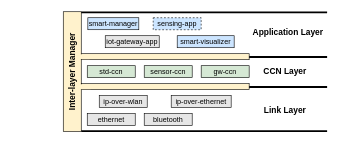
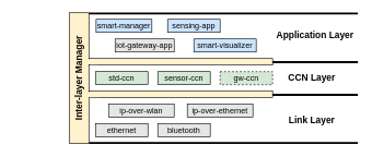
- <mxCell id="11" value="sensing-app" style="rounded=0;whiteSpace=wrap;html=1;fillColor=#CCE5FF;dashed=1;" parent="1" vertex="1"><mxGeometry x="255" y="29" width="80" height="20" as="geometry" /></mxCell>
+ <mxCell id="11" value="sensing-app" style="rounded=0;whiteSpace=wrap;html=1;fillColor=#CCE5FF;" parent="1" vertex="1"><mxGeometry x="255" y="29" width="80" height="20" as="geometry" /></mxCell>
- <mxCell id="7" value="gw-ccn" style="rounded=0;whiteSpace=wrap;html=1;fillColor=#D5E8D4;" parent="1" vertex="1"><mxGeometry x="335" y="109" width="80" height="20" as="geometry" /></mxCell>
+ <mxCell id="7" value="gw-ccn" style="rounded=0;whiteSpace=wrap;html=1;fillColor=#D5E8D4;dashed=1;" parent="1" vertex="1"><mxGeometry x="335" y="109" width="80" height="20" as="geometry" /></mxCell>
- <mxCell id="13" value="ip-over-wlan" style="rounded=0;whiteSpace=wrap;html=1;fillColor=#E6E6E6;" parent="1" vertex="1"><mxGeometry x="165" y="159" width="80" height="20" as="geometry" /></mxCell>
+ <mxCell id="13" value="ip-over-wlan" style="rounded=0;whiteSpace=wrap;html=1;fillColor=#E6E6E6;" parent="1" vertex="1"><mxGeometry x="165" y="159" width="100" height="20" as="geometry" /></mxCell>
